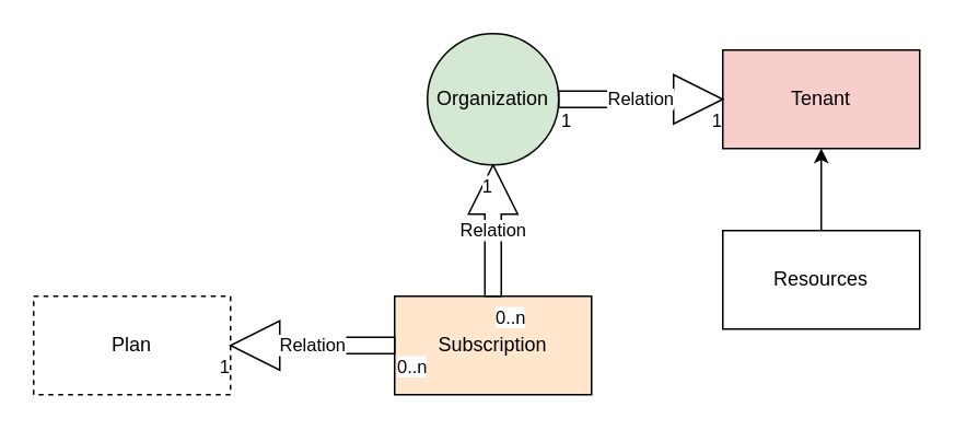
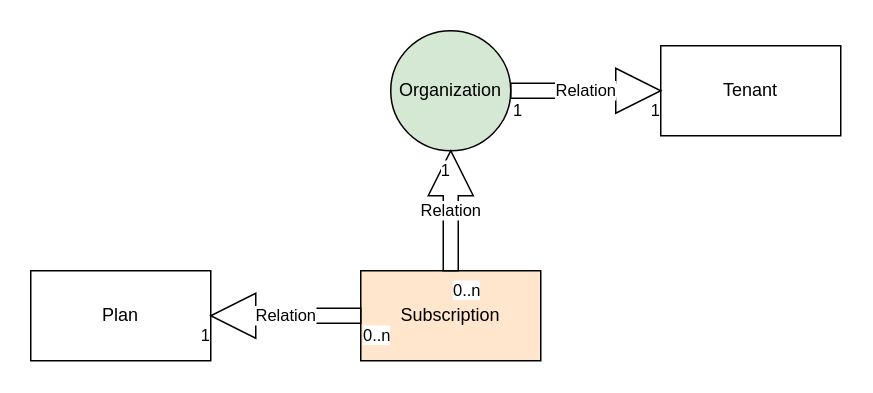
- <mxCell id="10" value="Tenant" style="rounded=0;whiteSpace=wrap;html=1;fillColor=#f8cecc;" vertex="1" parent="8"><mxGeometry x="180" y="10" width="120" height="60" as="geometry" /></mxCell>
+ <mxCell id="10" value="Tenant" style="rounded=0;whiteSpace=wrap;html=1;" vertex="1" parent="8"><mxGeometry x="180" y="10" width="120" height="60" as="geometry" /></mxCell>
- <mxCell id="18" style="edgeStyle=orthogonalEdgeStyle;rounded=0;orthogonalLoop=1;jettySize=auto;html=1;exitX=0.5;exitY=0;exitDx=0;exitDy=0;entryX=0.5;entryY=1;entryDx=0;entryDy=0;" edge="1" parent="1" source="17" target="10"><mxGeometry relative="1" as="geometry" /></mxCell>
- <mxCell id="17" value="Resources" style="rounded=0;whiteSpace=wrap;html=1;" vertex="1" parent="1"><mxGeometry x="440" y="140" width="120" height="60" as="geometry" /></mxCell>
- <mxCell id="3" value="Plan" style="rounded=0;whiteSpace=wrap;html=1;dashed=1;" vertex="1" parent="2"><mxGeometry width="120" height="60" as="geometry" /></mxCell>
+ <mxCell id="3" value="Plan" style="rounded=0;whiteSpace=wrap;html=1;" vertex="1" parent="2"><mxGeometry width="120" height="60" as="geometry" /></mxCell>
